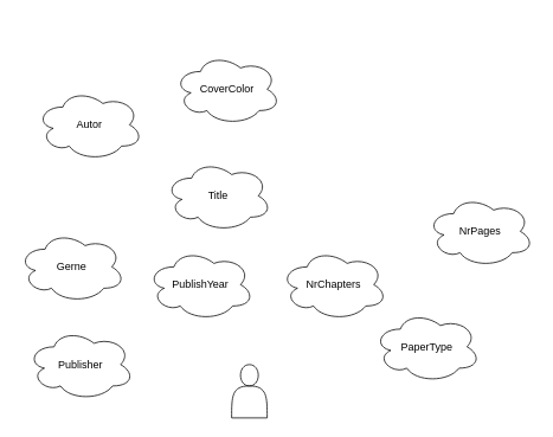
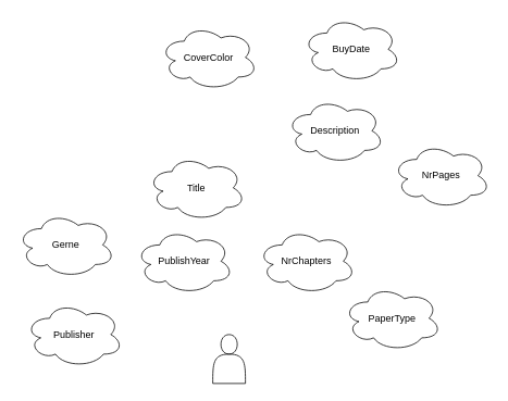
+ <mxCell id="13" value="BuyDate" style="ellipse;shape=cloud;whiteSpace=wrap;html=1;" parent="1" vertex="1"><mxGeometry x="370" y="20" width="120" height="80" as="geometry" /></mxCell>
- <mxCell id="9" value="CoverColor" style="ellipse;shape=cloud;whiteSpace=wrap;html=1;" parent="1" vertex="1"><mxGeometry x="195" y="60" width="120" height="80" as="geometry" /></mxCell>
+ <mxCell id="9" value="CoverColor" style="ellipse;shape=cloud;whiteSpace=wrap;html=1;" parent="1" vertex="1"><mxGeometry x="195" y="30" width="120" height="80" as="geometry" /></mxCell>
- <mxCell id="7" value="Autor" style="ellipse;shape=cloud;whiteSpace=wrap;html=1;" parent="1" vertex="1"><mxGeometry x="40" y="100" width="120" height="80" as="geometry" /></mxCell>
+ <mxCell id="6" value="Description" style="ellipse;shape=cloud;whiteSpace=wrap;html=1;" parent="1" vertex="1"><mxGeometry x="350" y="120" width="120" height="80" as="geometry" /></mxCell>
- <mxCell id="4" value="Title" style="ellipse;shape=cloud;whiteSpace=wrap;html=1;" parent="1" vertex="1"><mxGeometry x="185" y="180" width="120" height="80" as="geometry" /></mxCell>
+ <mxCell id="4" value="Title" style="ellipse;shape=cloud;whiteSpace=wrap;html=1;" parent="1" vertex="1"><mxGeometry x="180" y="190" width="120" height="80" as="geometry" /></mxCell>
- <mxCell id="8" value="NrPages" style="ellipse;shape=cloud;whiteSpace=wrap;html=1;" parent="1" vertex="1"><mxGeometry x="480" y="220" width="120" height="80" as="geometry" /></mxCell>
+ <mxCell id="8" value="NrPages" style="ellipse;shape=cloud;whiteSpace=wrap;html=1;" parent="1" vertex="1"><mxGeometry x="480" y="175" width="120" height="80" as="geometry" /></mxCell>
